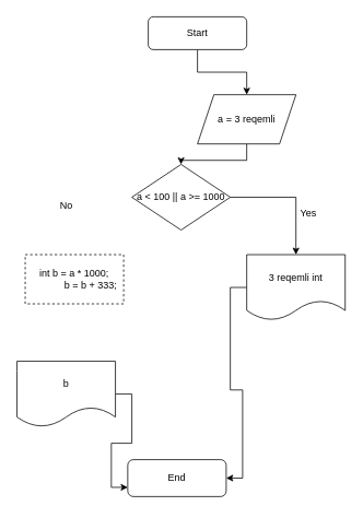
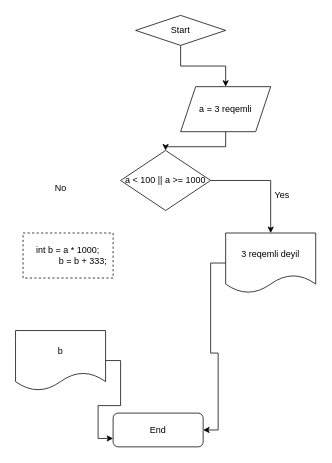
- <mxCell id="4" value="Start" style="rounded=1;whiteSpace=wrap;html=1;" vertex="1" parent="1"><mxGeometry x="180" y="20" width="120" height="40" as="geometry" /></mxCell>
+ <mxCell id="4" value="Start" style="rhombus;whiteSpace=wrap;html=1;" vertex="1" parent="1"><mxGeometry x="180" y="20" width="120" height="40" as="geometry" /></mxCell>
- <mxCell id="11" value="3 reqemli int" style="shape=document;whiteSpace=wrap;html=1;boundedLbl=1;" vertex="1" parent="1"><mxGeometry x="300" y="310" width="120" height="80" as="geometry" /></mxCell>
+ <mxCell id="11" value="3 reqemli deyil" style="shape=document;whiteSpace=wrap;html=1;boundedLbl=1;" vertex="1" parent="1"><mxGeometry x="300" y="310" width="120" height="80" as="geometry" /></mxCell>
- <mxCell id="2" value="End" style="rounded=1;whiteSpace=wrap;html=1;" vertex="1" parent="1"><mxGeometry x="155" y="560" width="120" height="45" as="geometry" /></mxCell>
+ <mxCell id="2" value="End" style="rounded=1;whiteSpace=wrap;html=1;" vertex="1" parent="1"><mxGeometry x="150" y="550" width="120" height="45" as="geometry" /></mxCell>
